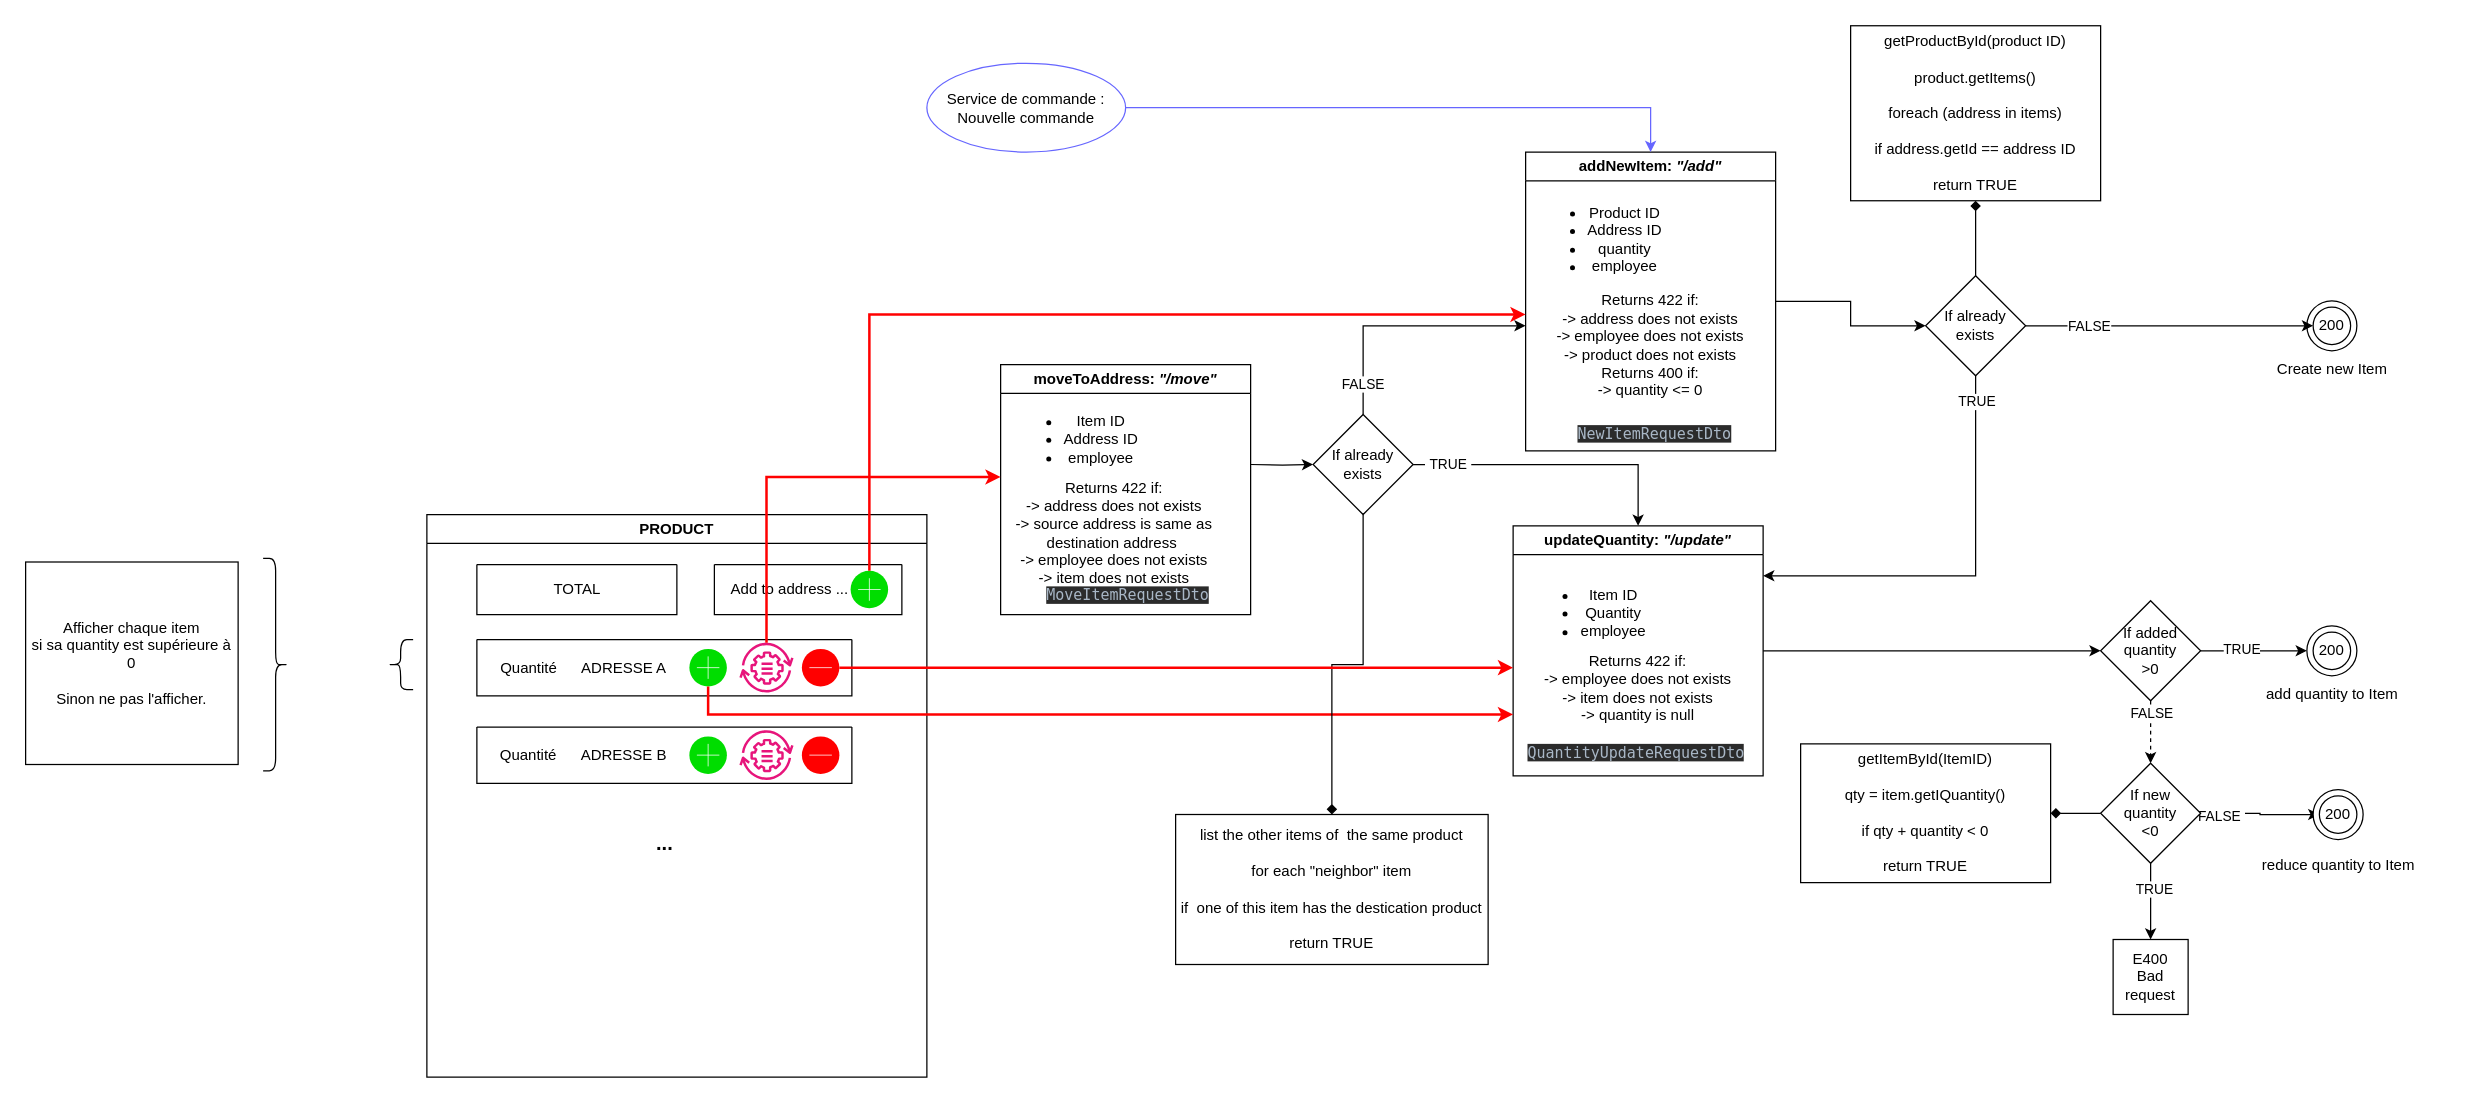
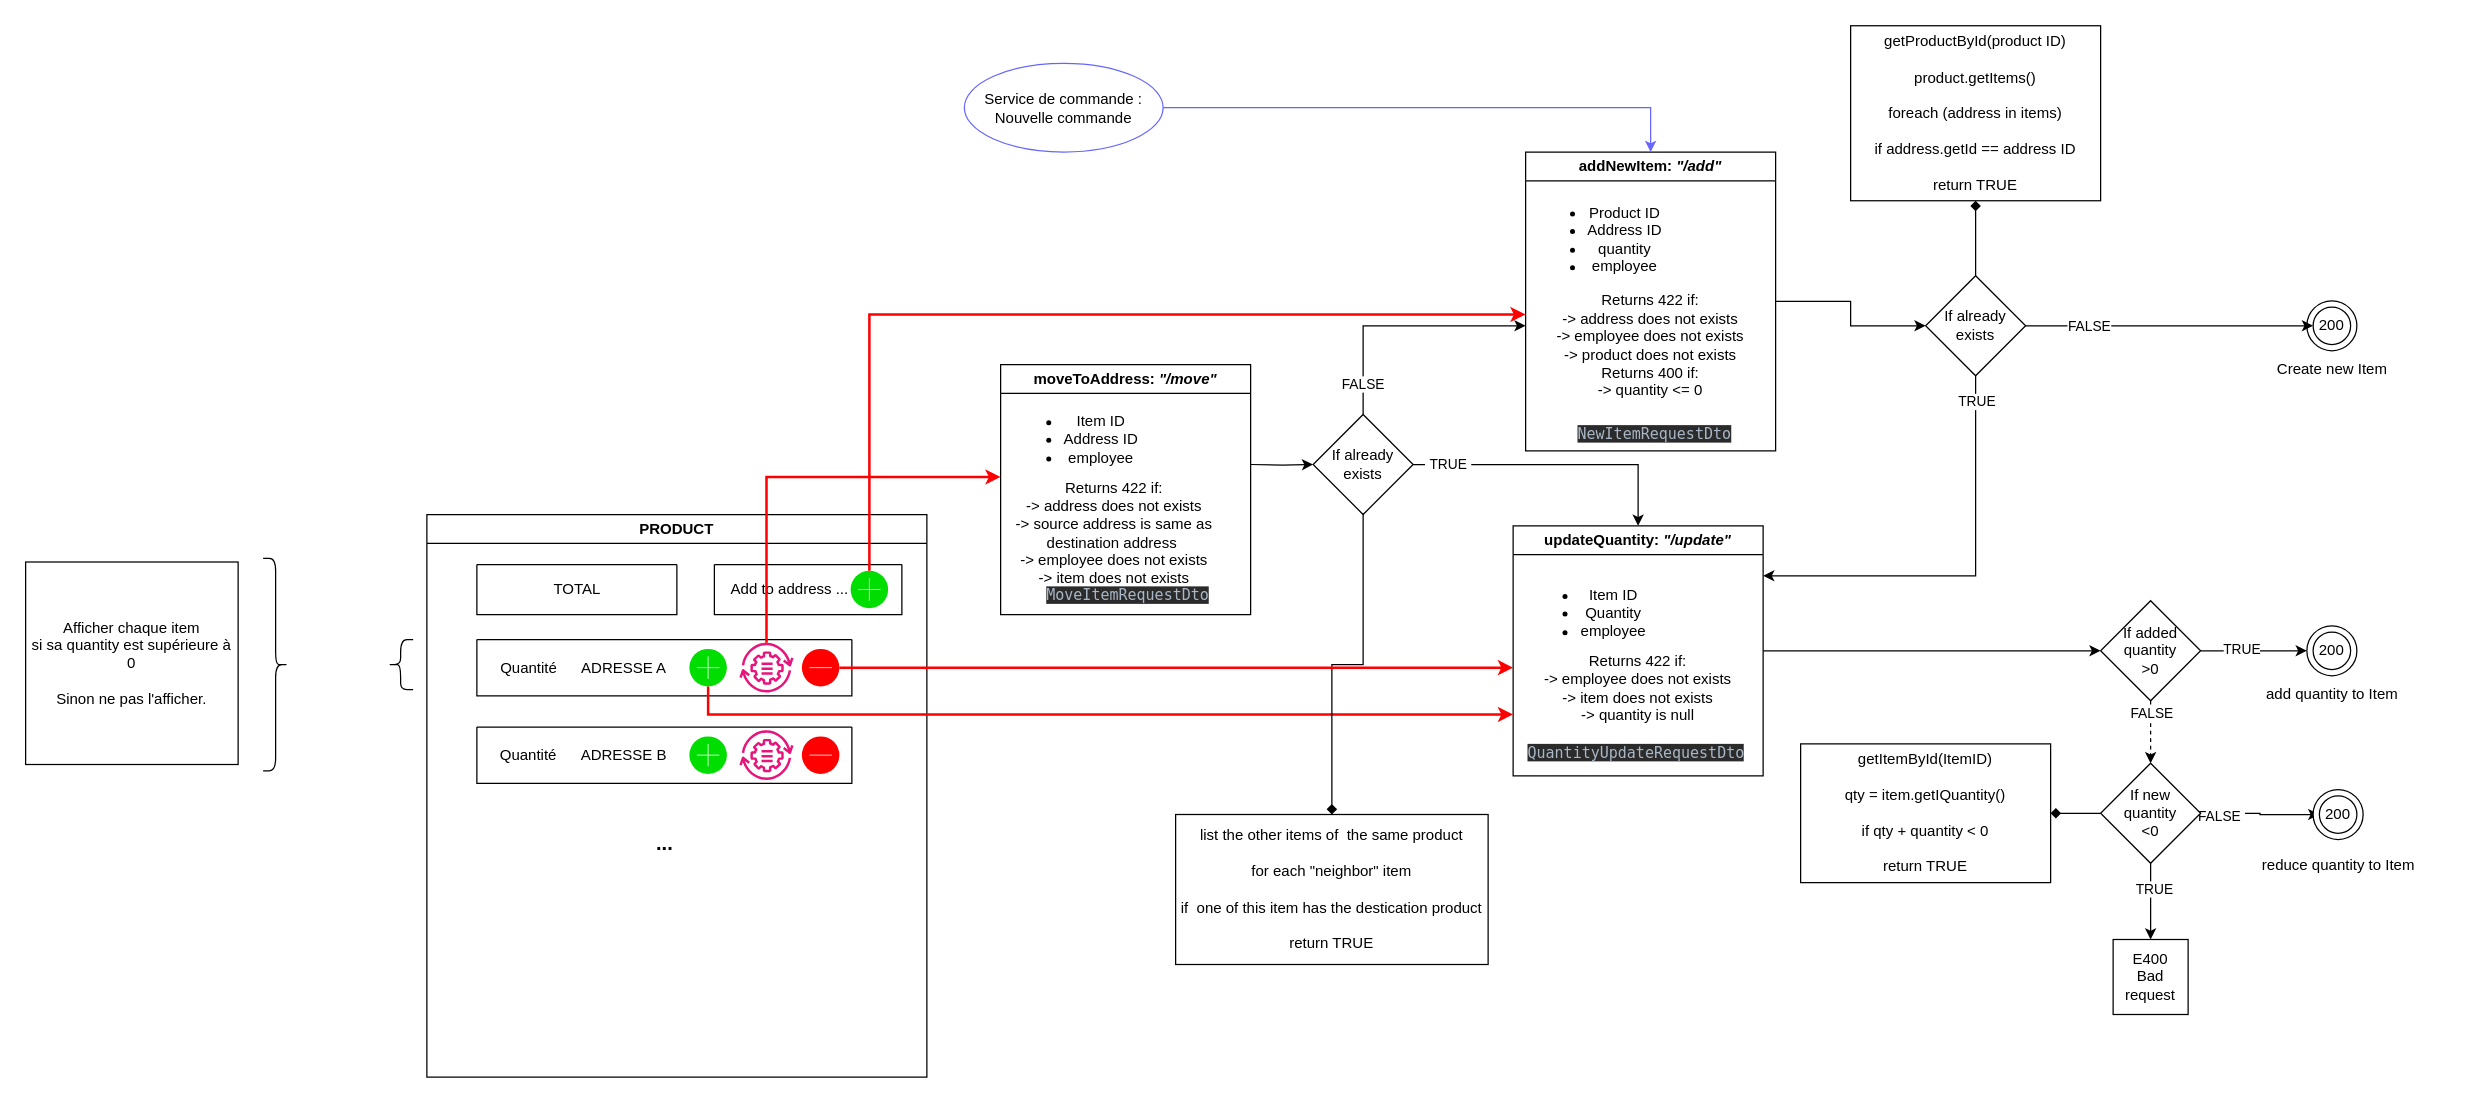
- <mxCell id="83" value="Service de commande :&lt;br&gt;Nouvelle commande" style="ellipse;whiteSpace=wrap;html=1;strokeColor=#6666FF;" vertex="1" parent="1"><mxGeometry x="741" y="50" width="159" height="71" as="geometry" /></mxCell>
+ <mxCell id="83" value="Service de commande :&lt;br&gt;Nouvelle commande" style="ellipse;whiteSpace=wrap;html=1;strokeColor=#6666FF;" vertex="1" parent="1"><mxGeometry x="771" y="50" width="159" height="71" as="geometry" /></mxCell>
